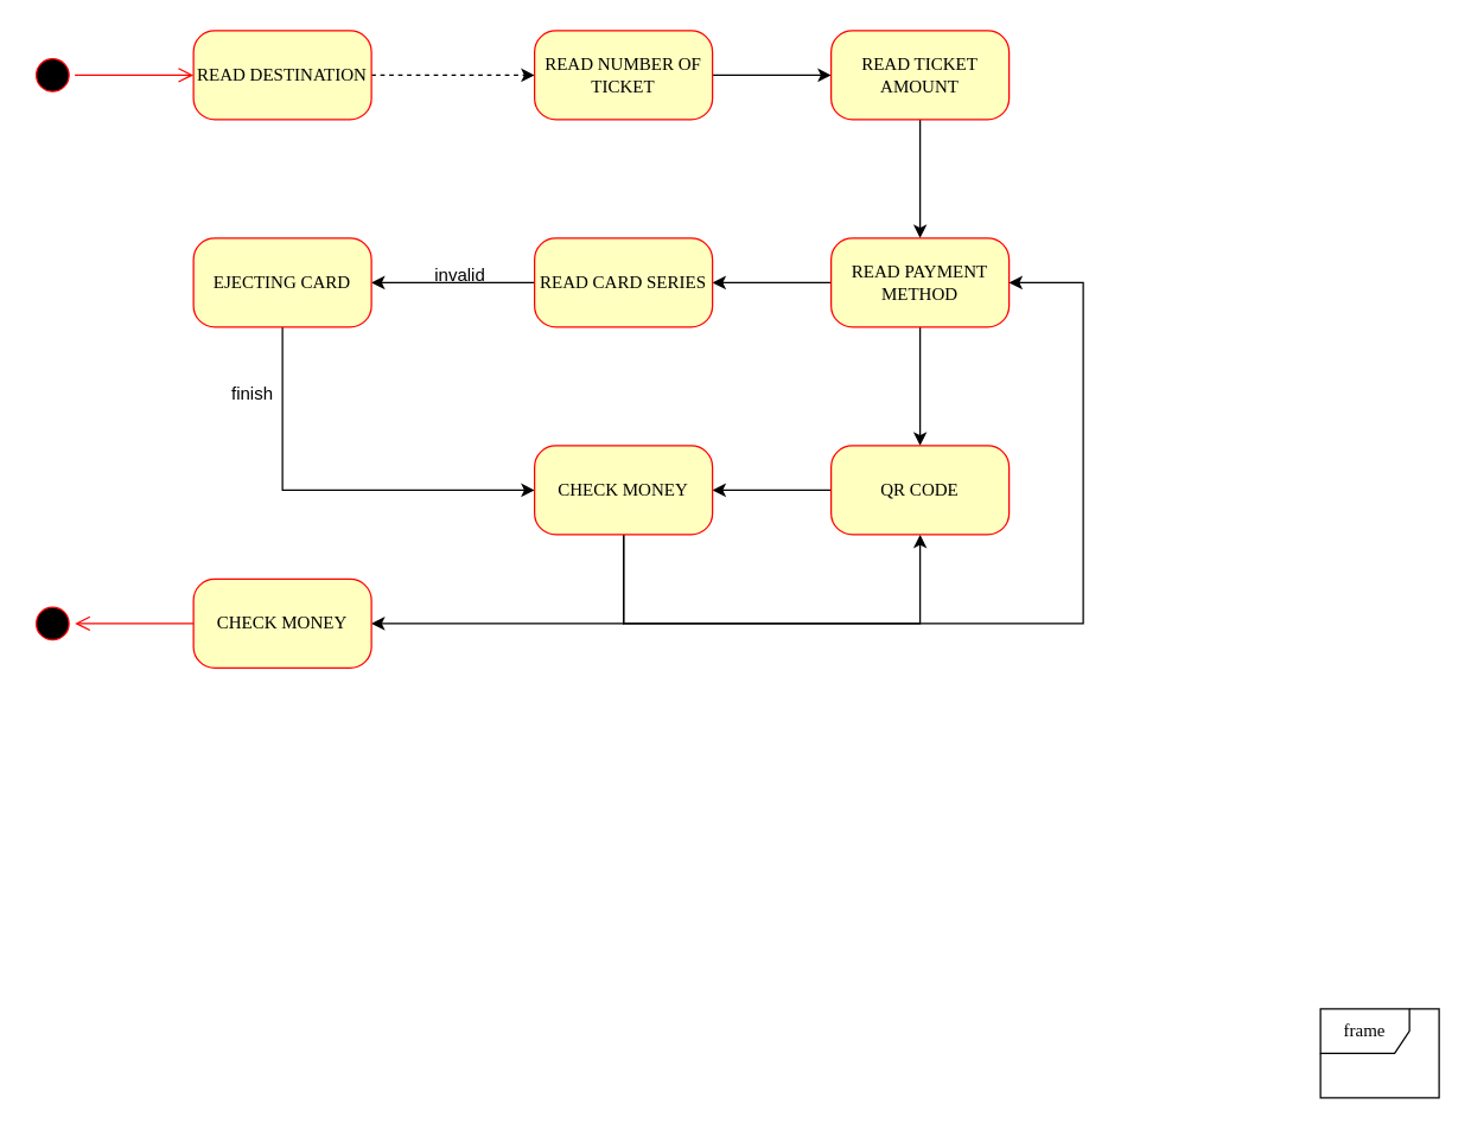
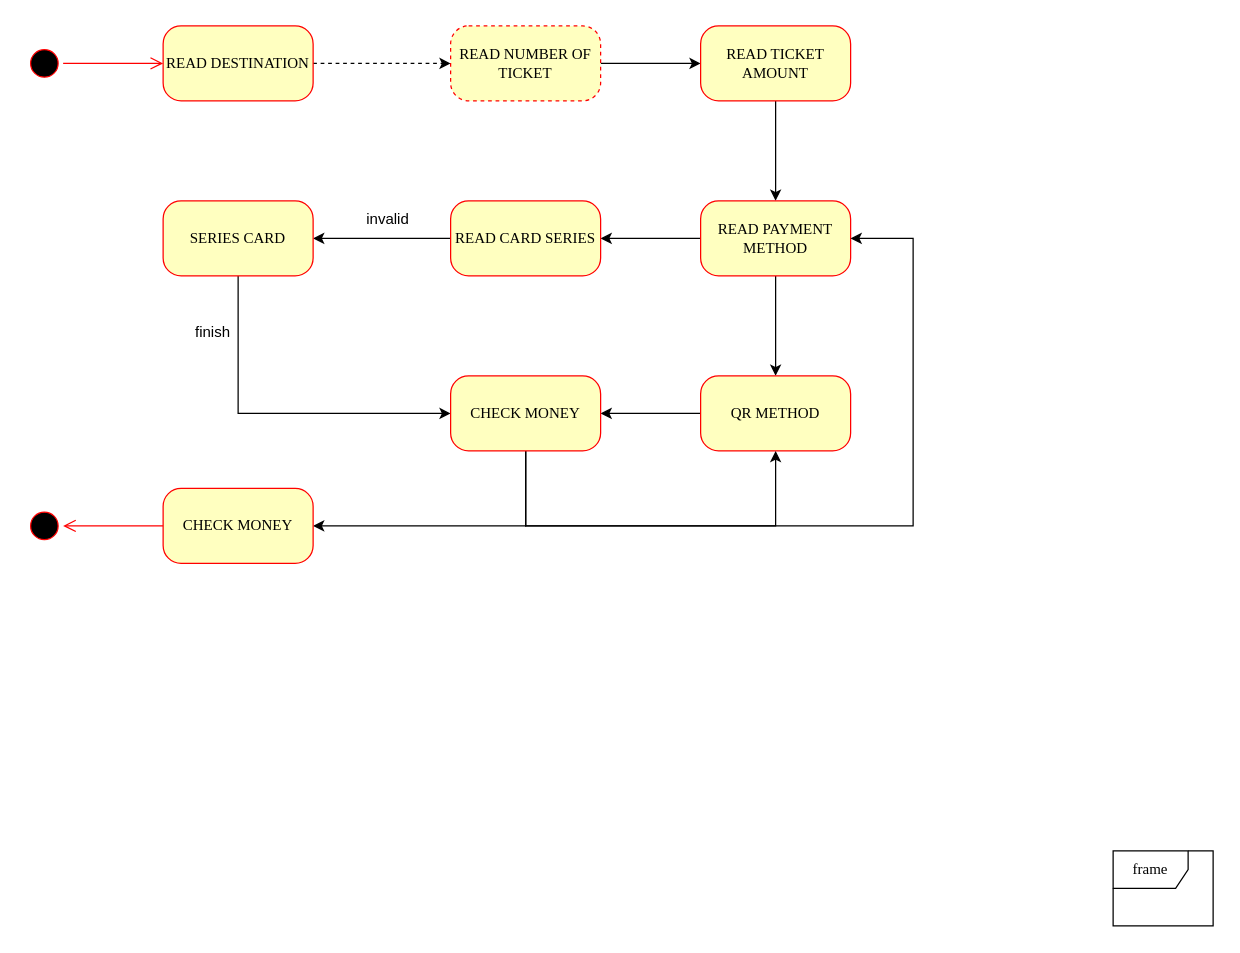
- <mxCell id="6" value="READ NUMBER OF TICKET" style="rounded=1;whiteSpace=wrap;html=1;arcSize=24;fillColor=#ffffc0;strokeColor=#ff0000;shadow=0;comic=0;labelBackgroundColor=none;fontFamily=Verdana;fontSize=12;fontColor=#000000;align=center;" parent="1" vertex="1"><mxGeometry x="360" y="20" width="120" height="60" as="geometry" /></mxCell>
+ <mxCell id="6" value="READ NUMBER OF TICKET" style="rounded=1;whiteSpace=wrap;html=1;arcSize=24;fillColor=#ffffc0;strokeColor=#ff0000;shadow=0;comic=0;labelBackgroundColor=none;fontFamily=Verdana;fontSize=12;fontColor=#000000;align=center;dashed=1;" parent="1" vertex="1"><mxGeometry x="360" y="20" width="120" height="60" as="geometry" /></mxCell>
- <mxCell id="27" value="invalid" style="text;html=1;strokeColor=none;fillColor=none;align=center;verticalAlign=middle;whiteSpace=wrap;rounded=0;" vertex="1" parent="1"><mxGeometry x="280" y="170" width="60" height="30" as="geometry" /></mxCell>
+ <mxCell id="27" value="invalid" style="text;html=1;strokeColor=none;fillColor=none;align=center;verticalAlign=middle;whiteSpace=wrap;rounded=0;" vertex="1" parent="1"><mxGeometry x="280" y="160" width="60" height="30" as="geometry" /></mxCell>
- <mxCell id="19" value="EJECTING CARD" style="rounded=1;whiteSpace=wrap;html=1;arcSize=24;fillColor=#ffffc0;strokeColor=#ff0000;shadow=0;comic=0;labelBackgroundColor=none;fontFamily=Verdana;fontSize=12;fontColor=#000000;align=center;" vertex="1" parent="1"><mxGeometry x="130" y="160" width="120" height="60" as="geometry" /></mxCell>
+ <mxCell id="19" value="SERIES CARD" style="rounded=1;whiteSpace=wrap;html=1;arcSize=24;fillColor=#ffffc0;strokeColor=#ff0000;shadow=0;comic=0;labelBackgroundColor=none;fontFamily=Verdana;fontSize=12;fontColor=#000000;align=center;" vertex="1" parent="1"><mxGeometry x="130" y="160" width="120" height="60" as="geometry" /></mxCell>
- <mxCell id="15" value="QR CODE" style="rounded=1;whiteSpace=wrap;html=1;arcSize=24;fillColor=#ffffc0;strokeColor=#ff0000;shadow=0;comic=0;labelBackgroundColor=none;fontFamily=Verdana;fontSize=12;fontColor=#000000;align=center;" vertex="1" parent="1"><mxGeometry x="560" y="300" width="120" height="60" as="geometry" /></mxCell>
+ <mxCell id="15" value="QR METHOD" style="rounded=1;whiteSpace=wrap;html=1;arcSize=24;fillColor=#ffffc0;strokeColor=#ff0000;shadow=0;comic=0;labelBackgroundColor=none;fontFamily=Verdana;fontSize=12;fontColor=#000000;align=center;" vertex="1" parent="1"><mxGeometry x="560" y="300" width="120" height="60" as="geometry" /></mxCell>
